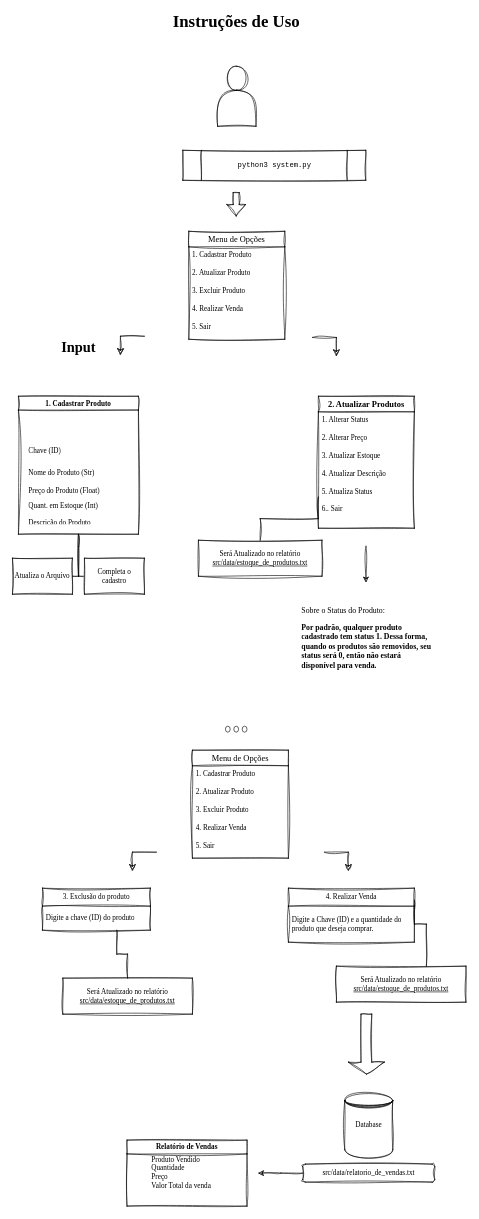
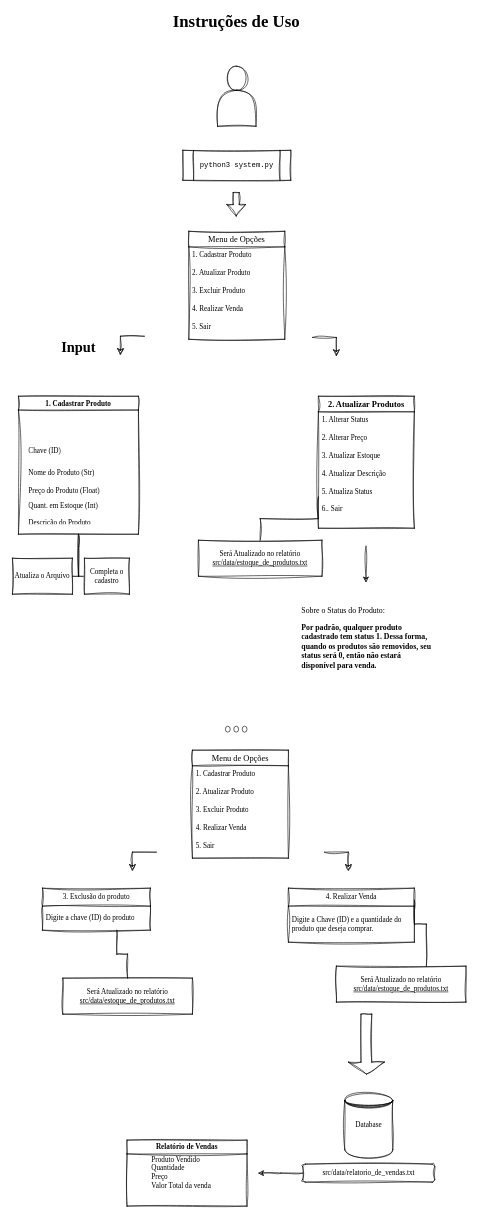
- <mxCell id="8" value="&lt;font face=&quot;Courier New&quot;&gt;python3 system.py&lt;/font&gt;" style="shape=process;whiteSpace=wrap;html=1;backgroundOutline=1;sketch=1;hachureGap=4;jiggle=2;curveFitting=1;fontFamily=Architects Daughter;fontSource=https%3A%2F%2Ffonts.googleapis.com%2Fcss%3Ffamily%3DArchitects%2BDaughter;labelBackgroundColor=none;" vertex="1" parent="1"><mxGeometry x="304" y="250" width="305" height="50" as="geometry" /></mxCell>
+ <mxCell id="8" value="&lt;font face=&quot;Courier New&quot;&gt;python3 system.py&lt;/font&gt;" style="shape=process;whiteSpace=wrap;html=1;backgroundOutline=1;sketch=1;hachureGap=4;jiggle=2;curveFitting=1;fontFamily=Architects Daughter;fontSource=https%3A%2F%2Ffonts.googleapis.com%2Fcss%3Ffamily%3DArchitects%2BDaughter;labelBackgroundColor=none;" vertex="1" parent="1"><mxGeometry x="304" y="250" width="180" height="50" as="geometry" /></mxCell>
- <mxCell id="26" value="Completa o cadastro" style="whiteSpace=wrap;html=1;align=center;verticalAlign=middle;treeFolding=1;treeMoving=1;sketch=1;hachureGap=4;jiggle=2;curveFitting=1;fontFamily=Architects Daughter;fontSource=https%3A%2F%2Ffonts.googleapis.com%2Fcss%3Ffamily%3DArchitects%2BDaughter;" vertex="1" parent="1"><mxGeometry x="140" y="930" width="100" height="60" as="geometry" /></mxCell>
+ <mxCell id="26" value="Completa o cadastro" style="whiteSpace=wrap;html=1;align=center;verticalAlign=middle;treeFolding=1;treeMoving=1;sketch=1;hachureGap=4;jiggle=2;curveFitting=1;fontFamily=Architects Daughter;fontSource=https%3A%2F%2Ffonts.googleapis.com%2Fcss%3Ffamily%3DArchitects%2BDaughter;" vertex="1" parent="1"><mxGeometry x="140" y="930" width="75" height="60" as="geometry" /></mxCell>
